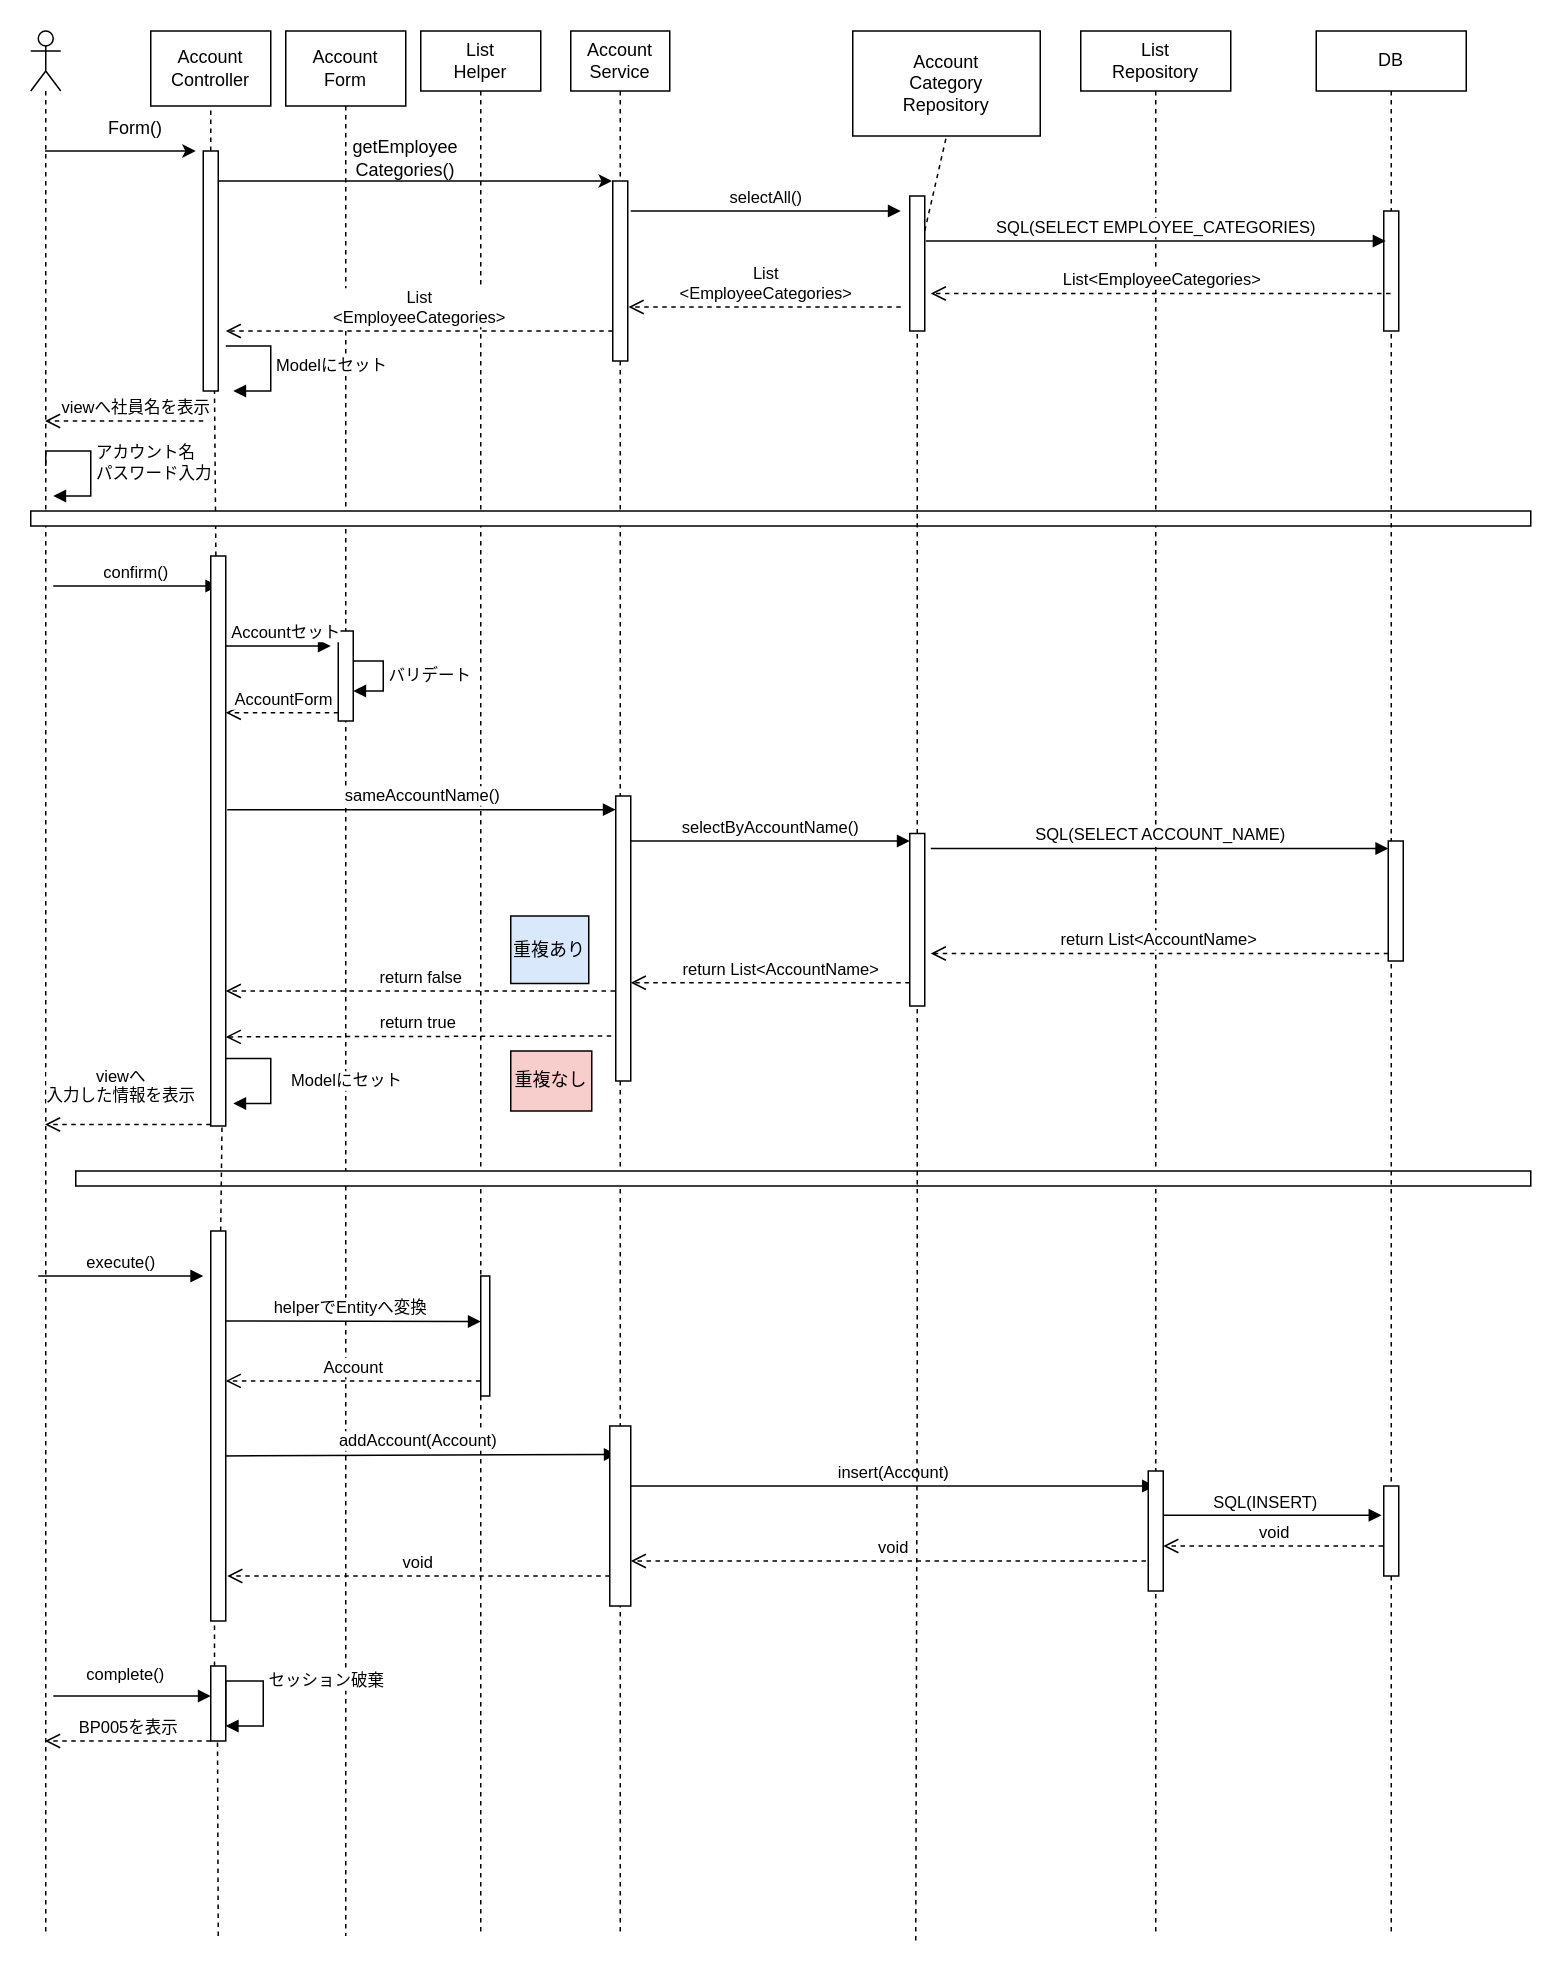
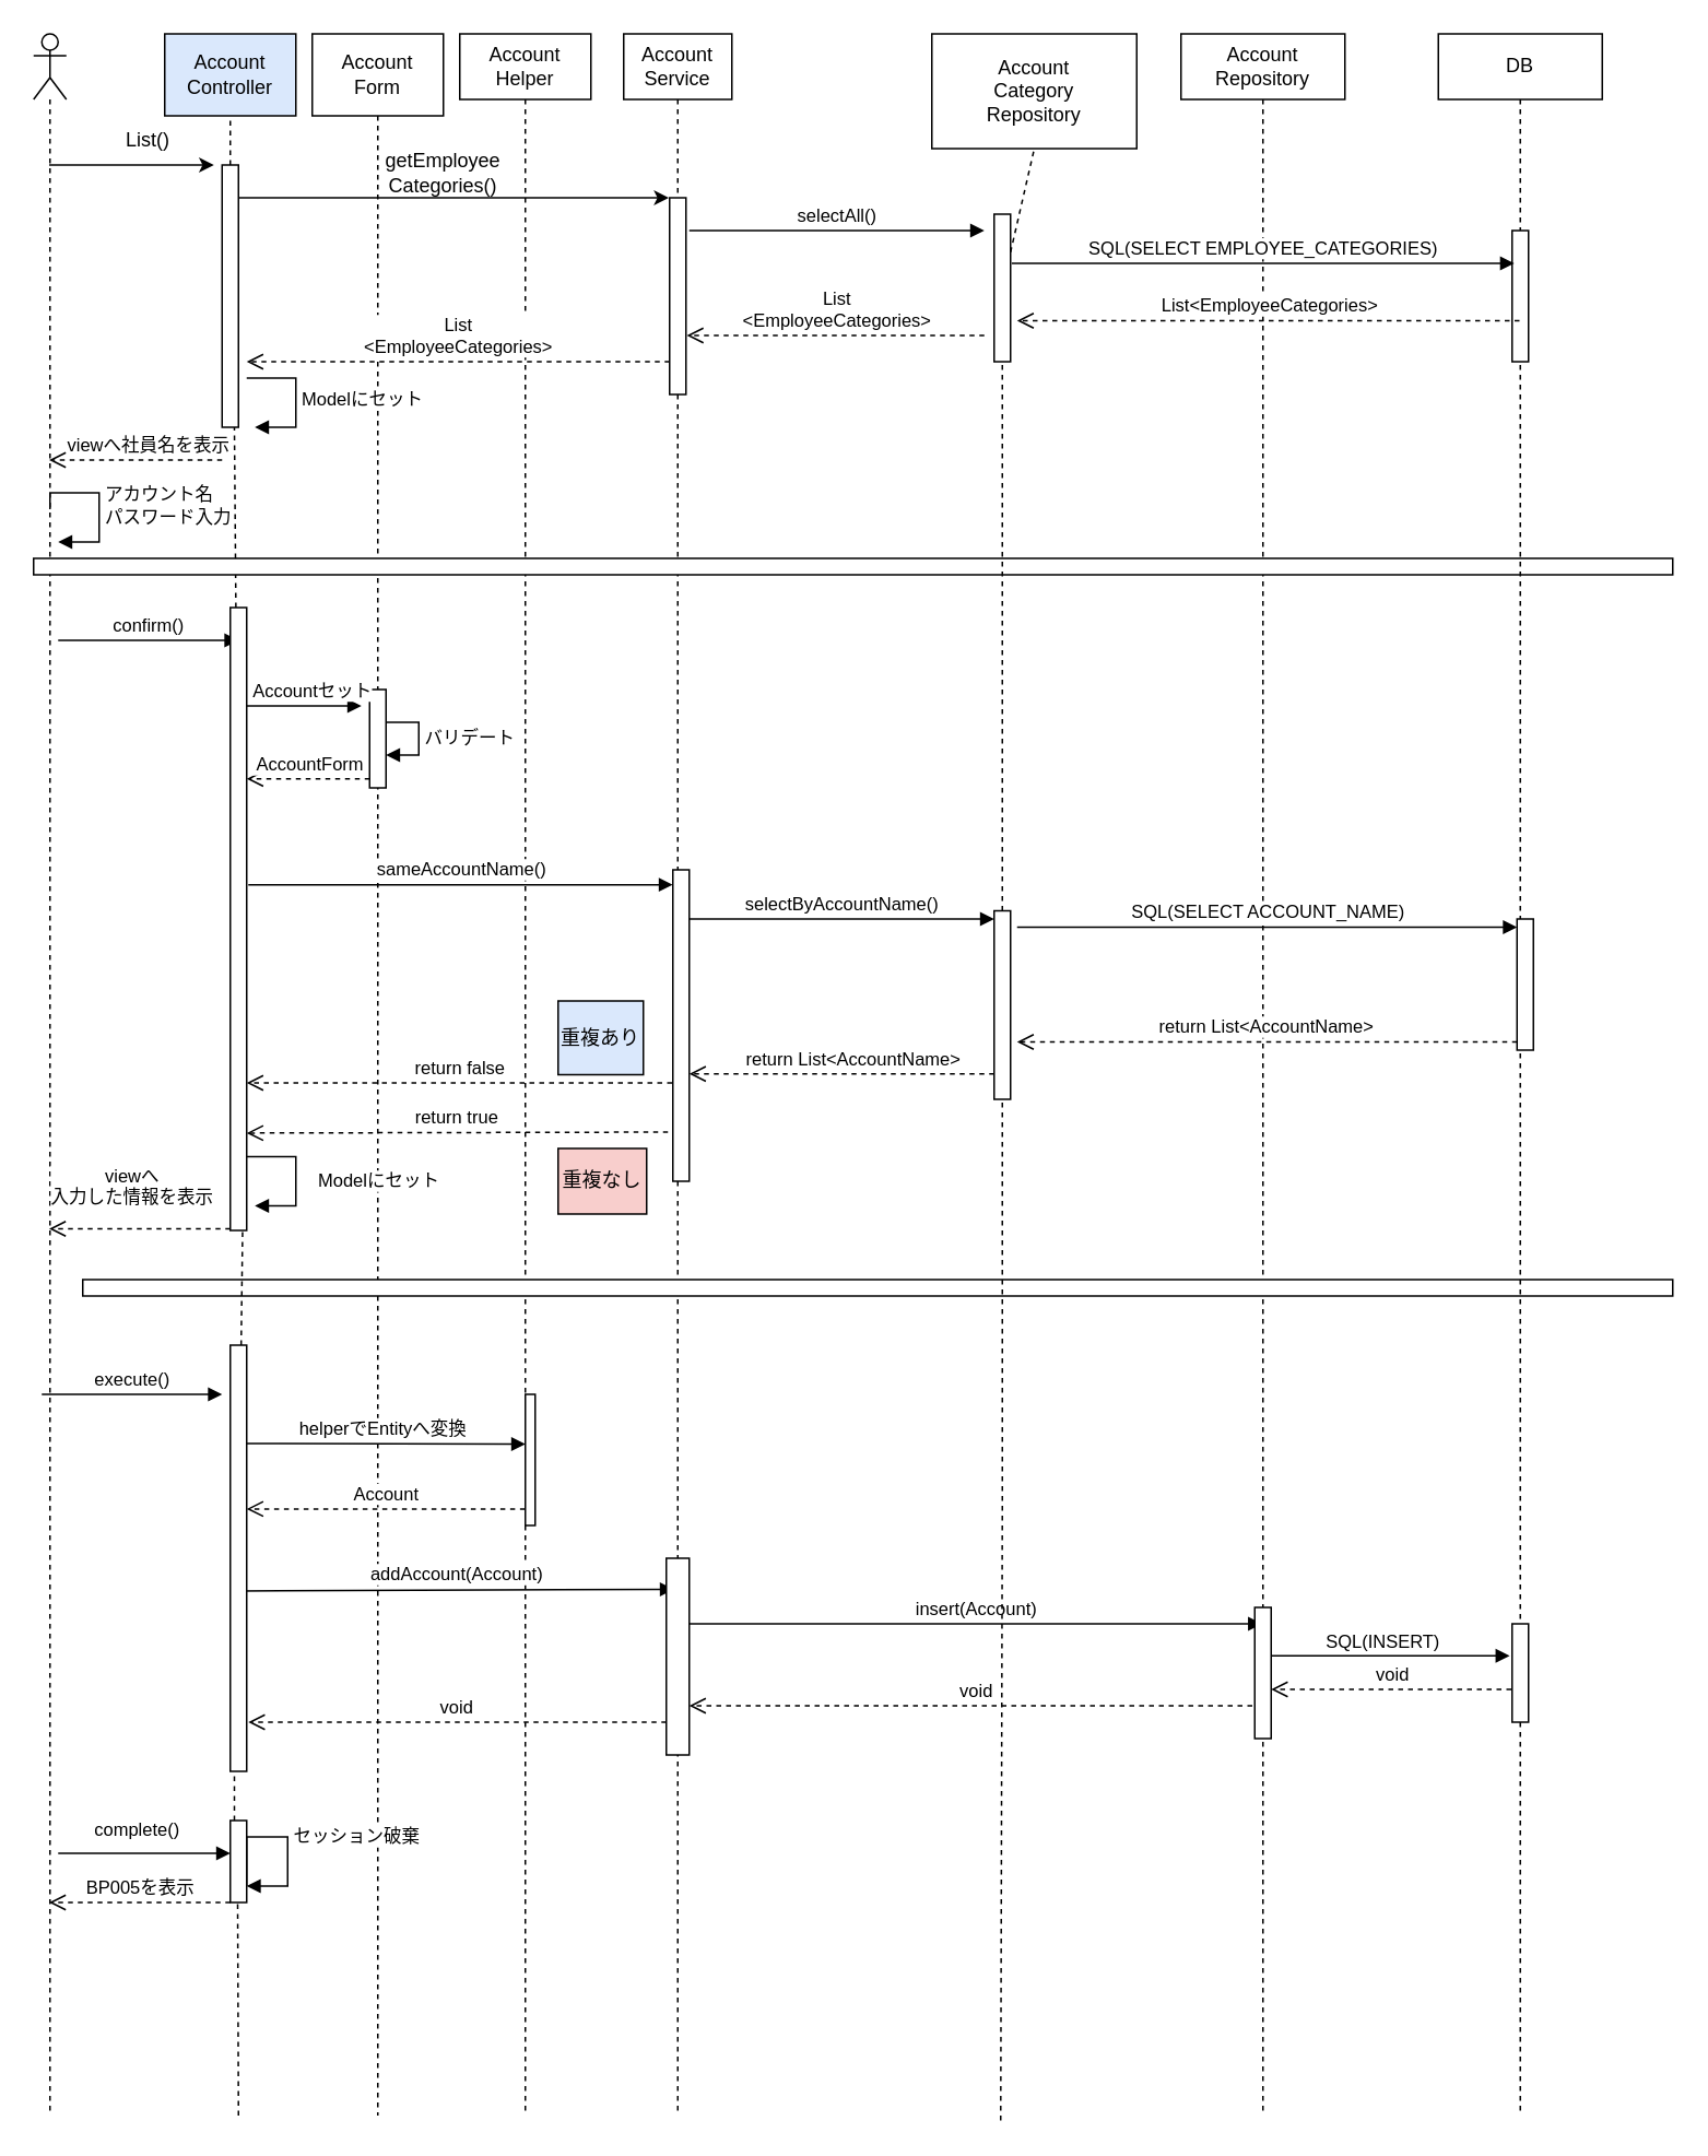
- <mxCell id="17" value="List&lt;div&gt;Helper&lt;/div&gt;" style="shape=umlLifeline;perimeter=lifelinePerimeter;whiteSpace=wrap;html=1;container=1;dropTarget=0;collapsible=0;recursiveResize=0;outlineConnect=0;portConstraint=eastwest;newEdgeStyle={&quot;curved&quot;:0,&quot;rounded&quot;:0};" parent="1" vertex="1"><mxGeometry x="280" y="20" width="80" height="1270" as="geometry" /></mxCell>
+ <mxCell id="17" value="Account&lt;div&gt;Helper&lt;/div&gt;" style="shape=umlLifeline;perimeter=lifelinePerimeter;whiteSpace=wrap;html=1;container=1;dropTarget=0;collapsible=0;recursiveResize=0;outlineConnect=0;portConstraint=eastwest;newEdgeStyle={&quot;curved&quot;:0,&quot;rounded&quot;:0};" parent="1" vertex="1"><mxGeometry x="280" y="20" width="80" height="1270" as="geometry" /></mxCell>
- <mxCell id="21" value="List&lt;br&gt;&lt;div&gt;Repository&lt;/div&gt;" style="shape=umlLifeline;perimeter=lifelinePerimeter;whiteSpace=wrap;html=1;container=1;dropTarget=0;collapsible=0;recursiveResize=0;outlineConnect=0;portConstraint=eastwest;newEdgeStyle={&quot;curved&quot;:0,&quot;rounded&quot;:0};" parent="1" vertex="1"><mxGeometry x="720" y="20" width="100" height="1270" as="geometry" /></mxCell>
+ <mxCell id="21" value="Account&lt;br&gt;&lt;div&gt;Repository&lt;/div&gt;" style="shape=umlLifeline;perimeter=lifelinePerimeter;whiteSpace=wrap;html=1;container=1;dropTarget=0;collapsible=0;recursiveResize=0;outlineConnect=0;portConstraint=eastwest;newEdgeStyle={&quot;curved&quot;:0,&quot;rounded&quot;:0};" parent="1" vertex="1"><mxGeometry x="720" y="20" width="100" height="1270" as="geometry" /></mxCell>
- <mxCell id="2" value="Account&lt;br&gt;&lt;div&gt;Controller&lt;/div&gt;" style="rounded=0;whiteSpace=wrap;html=1;" parent="1" vertex="1"><mxGeometry x="100" y="20" width="80" height="50" as="geometry" /></mxCell>
+ <mxCell id="2" value="Account&lt;br&gt;&lt;div&gt;Controller&lt;/div&gt;" style="rounded=0;whiteSpace=wrap;html=1;fillColor=#dae8fc;" parent="1" vertex="1"><mxGeometry x="100" y="20" width="80" height="50" as="geometry" /></mxCell>
- <mxCell id="8" value="Form()" style="text;html=1;align=center;verticalAlign=middle;whiteSpace=wrap;rounded=0;" parent="1" vertex="1"><mxGeometry x="60" y="70" width="60" height="30" as="geometry" /></mxCell>
+ <mxCell id="8" value="List()" style="text;html=1;align=center;verticalAlign=middle;whiteSpace=wrap;rounded=0;" parent="1" vertex="1"><mxGeometry x="60" y="70" width="60" height="30" as="geometry" /></mxCell>
